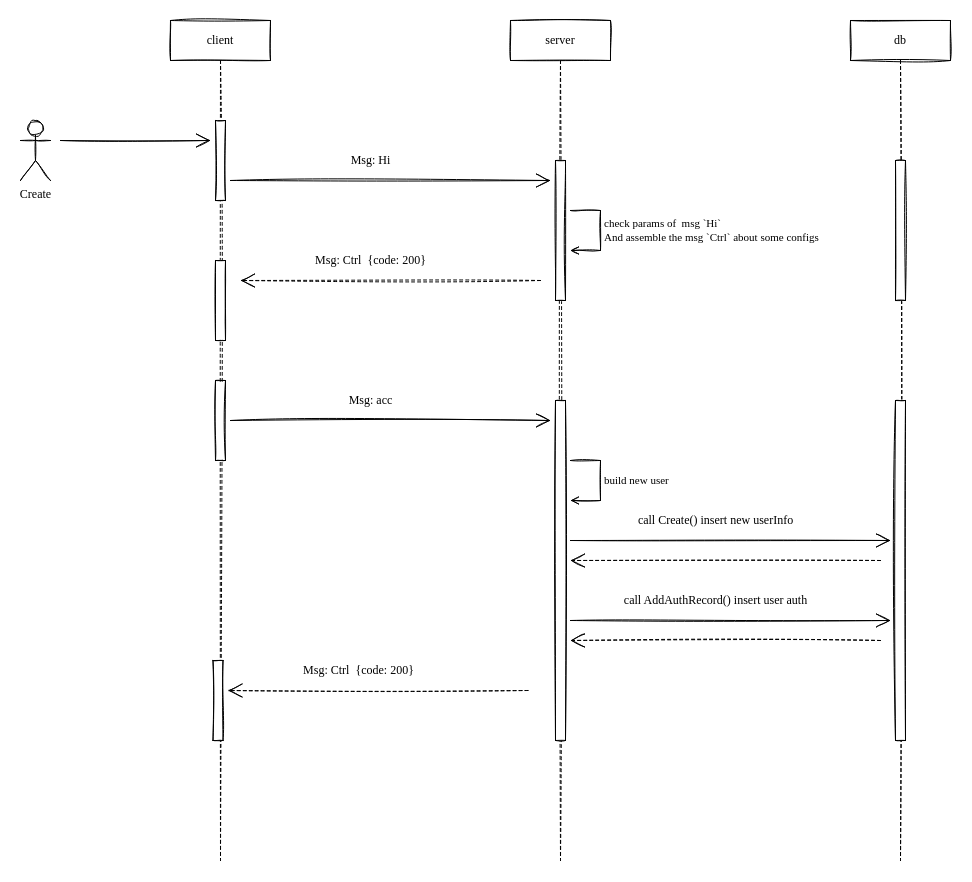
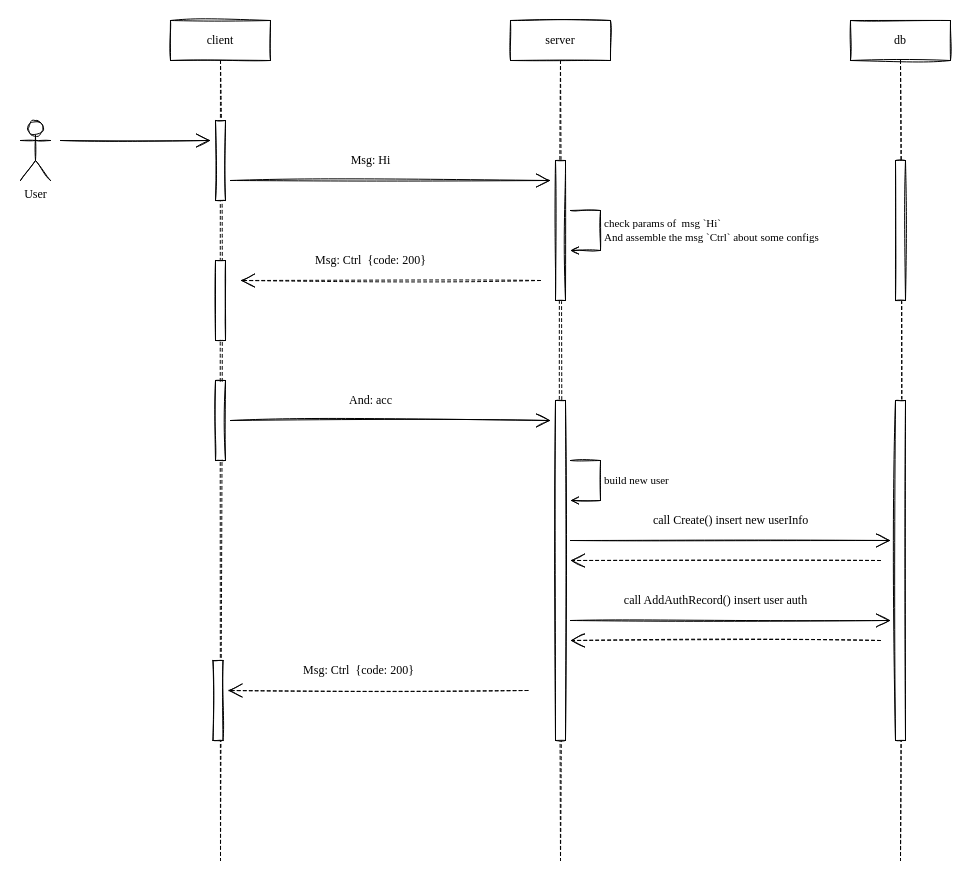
- <mxCell id="11" value="Create" style="shape=umlActor;verticalLabelPosition=bottom;verticalAlign=top;html=1;sketch=1;fontFamily=Comic Sans MS;rounded=0;" parent="1" vertex="1"><mxGeometry x="20" y="120" width="30" height="60" as="geometry" /></mxCell>
+ <mxCell id="11" value="User" style="shape=umlActor;verticalLabelPosition=bottom;verticalAlign=top;html=1;sketch=1;fontFamily=Comic Sans MS;rounded=0;" parent="1" vertex="1"><mxGeometry x="20" y="120" width="30" height="60" as="geometry" /></mxCell>
- <mxCell id="19" value="Msg: acc" style="text;html=1;resizable=0;autosize=1;align=center;verticalAlign=middle;points=[];fillColor=none;strokeColor=none;rounded=0;sketch=1;fontFamily=Comic Sans MS;" parent="1" vertex="1"><mxGeometry x="340" y="390" width="60" height="20" as="geometry" /></mxCell>
+ <mxCell id="19" value="And: acc" style="text;html=1;resizable=0;autosize=1;align=center;verticalAlign=middle;points=[];fillColor=none;strokeColor=none;rounded=0;sketch=1;fontFamily=Comic Sans MS;" parent="1" vertex="1"><mxGeometry x="340" y="390" width="60" height="20" as="geometry" /></mxCell>
- <mxCell id="25" value="call Create() insert new userInfo" style="text;html=1;resizable=0;autosize=1;align=center;verticalAlign=middle;points=[];fillColor=none;strokeColor=none;rounded=0;fontFamily=Comic Sans MS;" parent="1" vertex="1"><mxGeometry x="615" y="510" width="200" height="20" as="geometry" /></mxCell>
+ <mxCell id="25" value="call Create() insert new userInfo" style="text;html=1;resizable=0;autosize=1;align=center;verticalAlign=middle;points=[];fillColor=none;strokeColor=none;rounded=0;fontFamily=Comic Sans MS;" parent="1" vertex="1"><mxGeometry x="630" y="510" width="200" height="20" as="geometry" /></mxCell>
